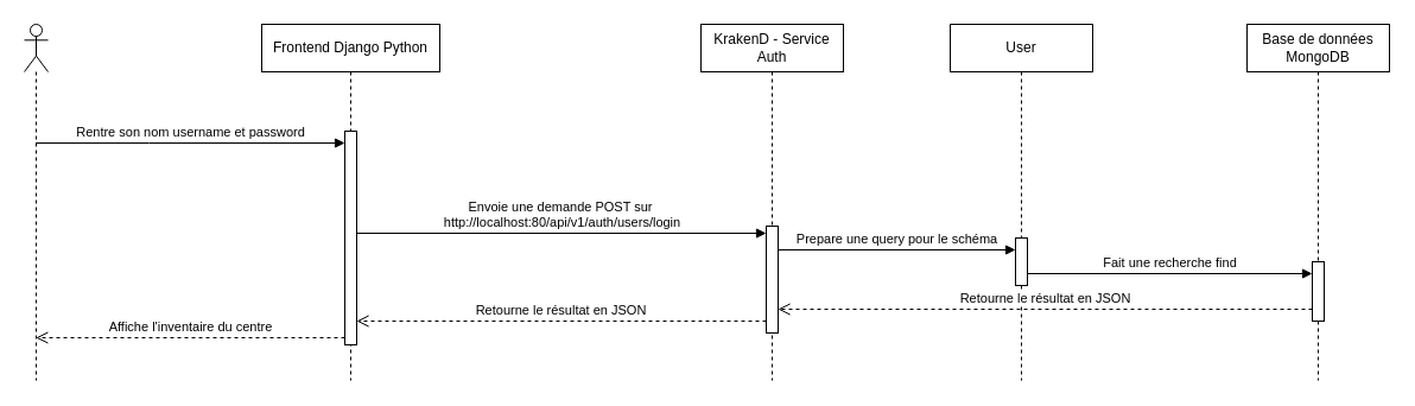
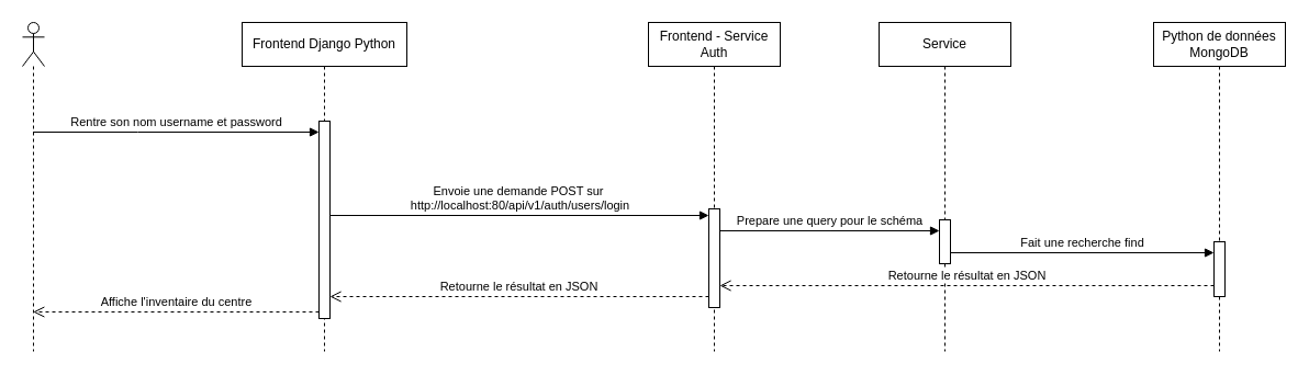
- <mxCell id="6" value="KrakenD - Service Auth" style="shape=umlLifeline;perimeter=lifelinePerimeter;whiteSpace=wrap;html=1;container=0;dropTarget=0;collapsible=0;recursiveResize=0;outlineConnect=0;portConstraint=eastwest;newEdgeStyle={&quot;edgeStyle&quot;:&quot;elbowEdgeStyle&quot;,&quot;elbow&quot;:&quot;vertical&quot;,&quot;curved&quot;:0,&quot;rounded&quot;:0};" parent="1" vertex="1"><mxGeometry x="590" y="20" width="120" height="300" as="geometry" /></mxCell>
+ <mxCell id="6" value="Frontend - Service Auth" style="shape=umlLifeline;perimeter=lifelinePerimeter;whiteSpace=wrap;html=1;container=0;dropTarget=0;collapsible=0;recursiveResize=0;outlineConnect=0;portConstraint=eastwest;newEdgeStyle={&quot;edgeStyle&quot;:&quot;elbowEdgeStyle&quot;,&quot;elbow&quot;:&quot;vertical&quot;,&quot;curved&quot;:0,&quot;rounded&quot;:0};" parent="1" vertex="1"><mxGeometry x="590" y="20" width="120" height="300" as="geometry" /></mxCell>
- <mxCell id="8" value="User" style="shape=umlLifeline;perimeter=lifelinePerimeter;whiteSpace=wrap;html=1;container=0;dropTarget=0;collapsible=0;recursiveResize=0;outlineConnect=0;portConstraint=eastwest;newEdgeStyle={&quot;edgeStyle&quot;:&quot;elbowEdgeStyle&quot;,&quot;elbow&quot;:&quot;vertical&quot;,&quot;curved&quot;:0,&quot;rounded&quot;:0};" parent="1" vertex="1"><mxGeometry x="800" y="20" width="120" height="300" as="geometry" /></mxCell>
+ <mxCell id="8" value="Service" style="shape=umlLifeline;perimeter=lifelinePerimeter;whiteSpace=wrap;html=1;container=0;dropTarget=0;collapsible=0;recursiveResize=0;outlineConnect=0;portConstraint=eastwest;newEdgeStyle={&quot;edgeStyle&quot;:&quot;elbowEdgeStyle&quot;,&quot;elbow&quot;:&quot;vertical&quot;,&quot;curved&quot;:0,&quot;rounded&quot;:0};" parent="1" vertex="1"><mxGeometry x="800" y="20" width="120" height="300" as="geometry" /></mxCell>
- <mxCell id="10" value="Base de données MongoDB" style="shape=umlLifeline;perimeter=lifelinePerimeter;whiteSpace=wrap;html=1;container=0;dropTarget=0;collapsible=0;recursiveResize=0;outlineConnect=0;portConstraint=eastwest;newEdgeStyle={&quot;edgeStyle&quot;:&quot;elbowEdgeStyle&quot;,&quot;elbow&quot;:&quot;vertical&quot;,&quot;curved&quot;:0,&quot;rounded&quot;:0};" parent="1" vertex="1"><mxGeometry x="1050" y="20" width="120" height="300" as="geometry" /></mxCell>
+ <mxCell id="10" value="Python de données MongoDB" style="shape=umlLifeline;perimeter=lifelinePerimeter;whiteSpace=wrap;html=1;container=0;dropTarget=0;collapsible=0;recursiveResize=0;outlineConnect=0;portConstraint=eastwest;newEdgeStyle={&quot;edgeStyle&quot;:&quot;elbowEdgeStyle&quot;,&quot;elbow&quot;:&quot;vertical&quot;,&quot;curved&quot;:0,&quot;rounded&quot;:0};" parent="1" vertex="1"><mxGeometry x="1050" y="20" width="120" height="300" as="geometry" /></mxCell>
